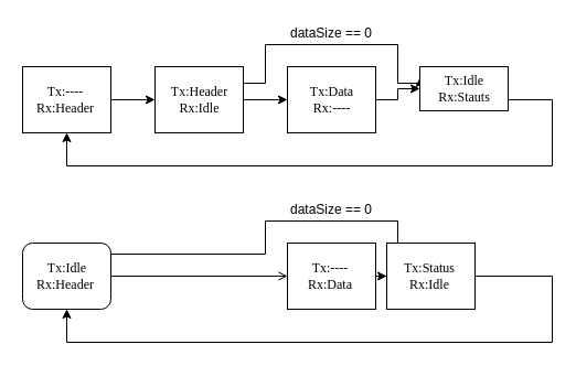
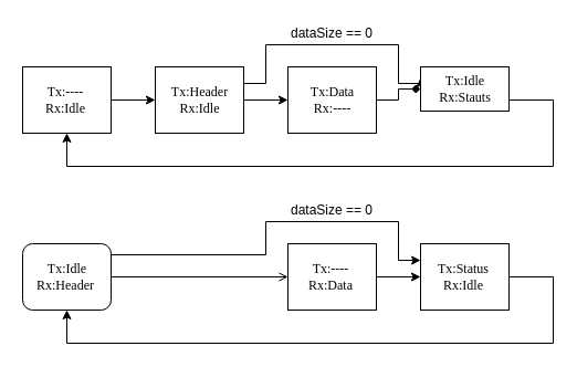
- <mxCell id="7" value="" style="edgeStyle=orthogonalEdgeStyle;rounded=0;orthogonalLoop=1;jettySize=auto;html=1;" edge="1" parent="1" source="8" target="10"><mxGeometry relative="1" as="geometry" /></mxCell>
+ <mxCell id="7" value="" style="edgeStyle=orthogonalEdgeStyle;rounded=0;orthogonalLoop=1;jettySize=auto;html=1;endArrow=diamond;" edge="1" parent="1" source="8" target="10"><mxGeometry relative="1" as="geometry" /></mxCell>
- <mxCell id="3" value="Tx:----&amp;nbsp;&lt;br&gt;Rx:Header&amp;nbsp;" style="html=1;fontFamily=consolas;" vertex="1" parent="1"><mxGeometry x="20" y="60" width="80" height="60" as="geometry" /></mxCell>
+ <mxCell id="3" value="Tx:----&amp;nbsp;&lt;br&gt;Rx:Idle&amp;nbsp;" style="html=1;fontFamily=consolas;" vertex="1" parent="1"><mxGeometry x="20" y="60" width="80" height="60" as="geometry" /></mxCell>
- <mxCell id="17" value="Tx:Status&amp;nbsp;&lt;br&gt;Rx:Idle&amp;nbsp;" style="html=1;fontFamily=consolas;" vertex="1" parent="1"><mxGeometry x="350" y="220" width="80" height="60" as="geometry" /></mxCell>
+ <mxCell id="17" value="Tx:Status&amp;nbsp;&lt;br&gt;Rx:Idle&amp;nbsp;" style="html=1;fontFamily=consolas;" vertex="1" parent="1"><mxGeometry x="380" y="220" width="80" height="60" as="geometry" /></mxCell>
